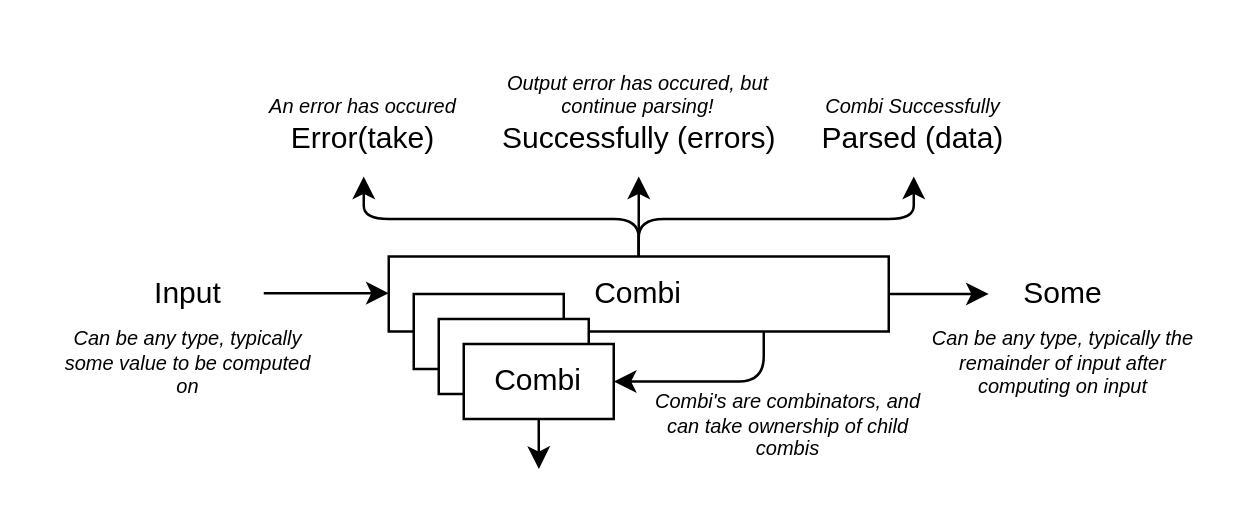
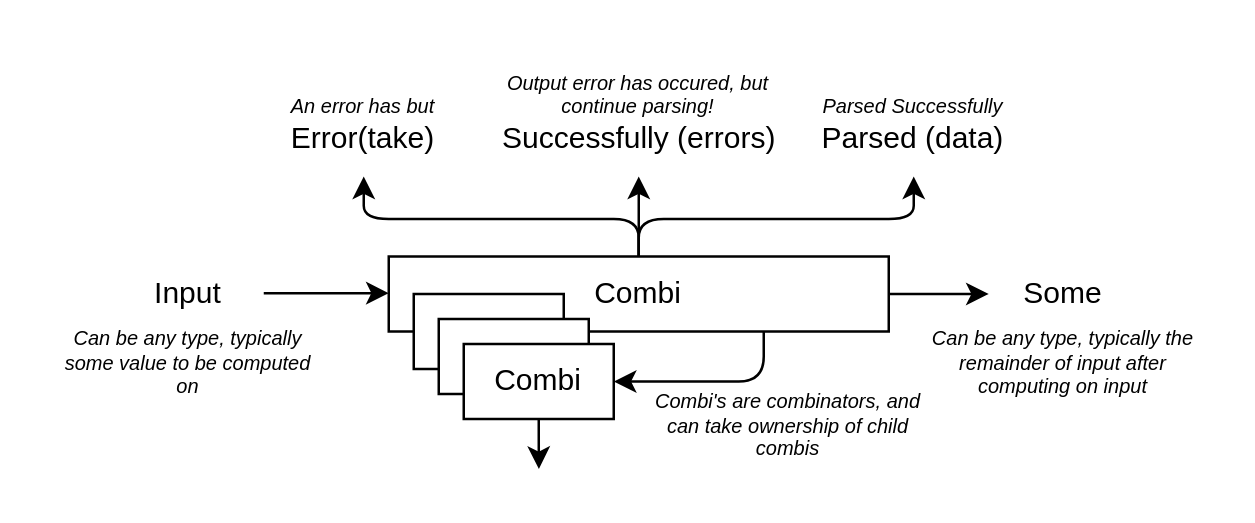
- <mxCell id="20" value="An error has occured" style="text;html=1;strokeColor=none;fillColor=none;align=center;verticalAlign=bottom;whiteSpace=wrap;rounded=0;fontSize=8;fontStyle=2" parent="1" vertex="1"><mxGeometry x="90" y="20" width="110" height="30" as="geometry" /></mxCell>
+ <mxCell id="20" value="An error has but" style="text;html=1;strokeColor=none;fillColor=none;align=center;verticalAlign=bottom;whiteSpace=wrap;rounded=0;fontSize=8;fontStyle=2" parent="1" vertex="1"><mxGeometry x="90" y="20" width="110" height="30" as="geometry" /></mxCell>
- <mxCell id="19" value="Combi Successfully" style="text;html=1;strokeColor=none;fillColor=none;align=center;verticalAlign=bottom;whiteSpace=wrap;rounded=0;fontSize=8;fontStyle=2" parent="1" vertex="1"><mxGeometry x="310" y="20" width="110" height="30" as="geometry" /></mxCell>
+ <mxCell id="19" value="Parsed Successfully" style="text;html=1;strokeColor=none;fillColor=none;align=center;verticalAlign=bottom;whiteSpace=wrap;rounded=0;fontSize=8;fontStyle=2" parent="1" vertex="1"><mxGeometry x="310" y="20" width="110" height="30" as="geometry" /></mxCell>
